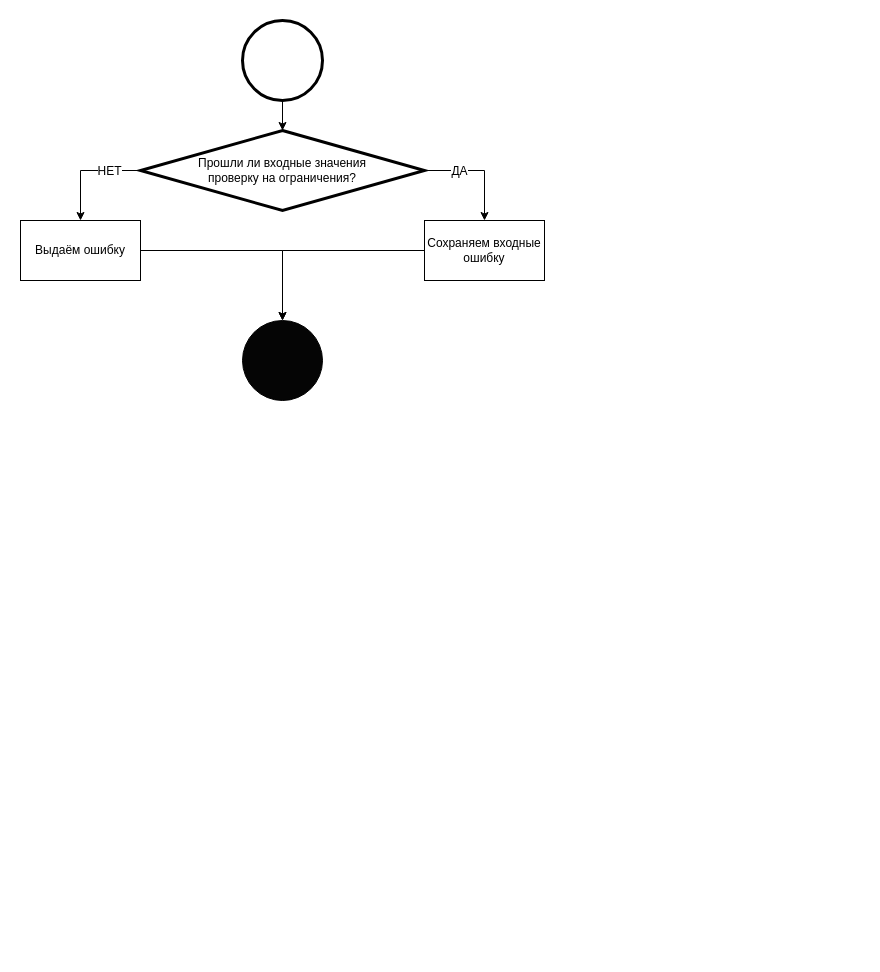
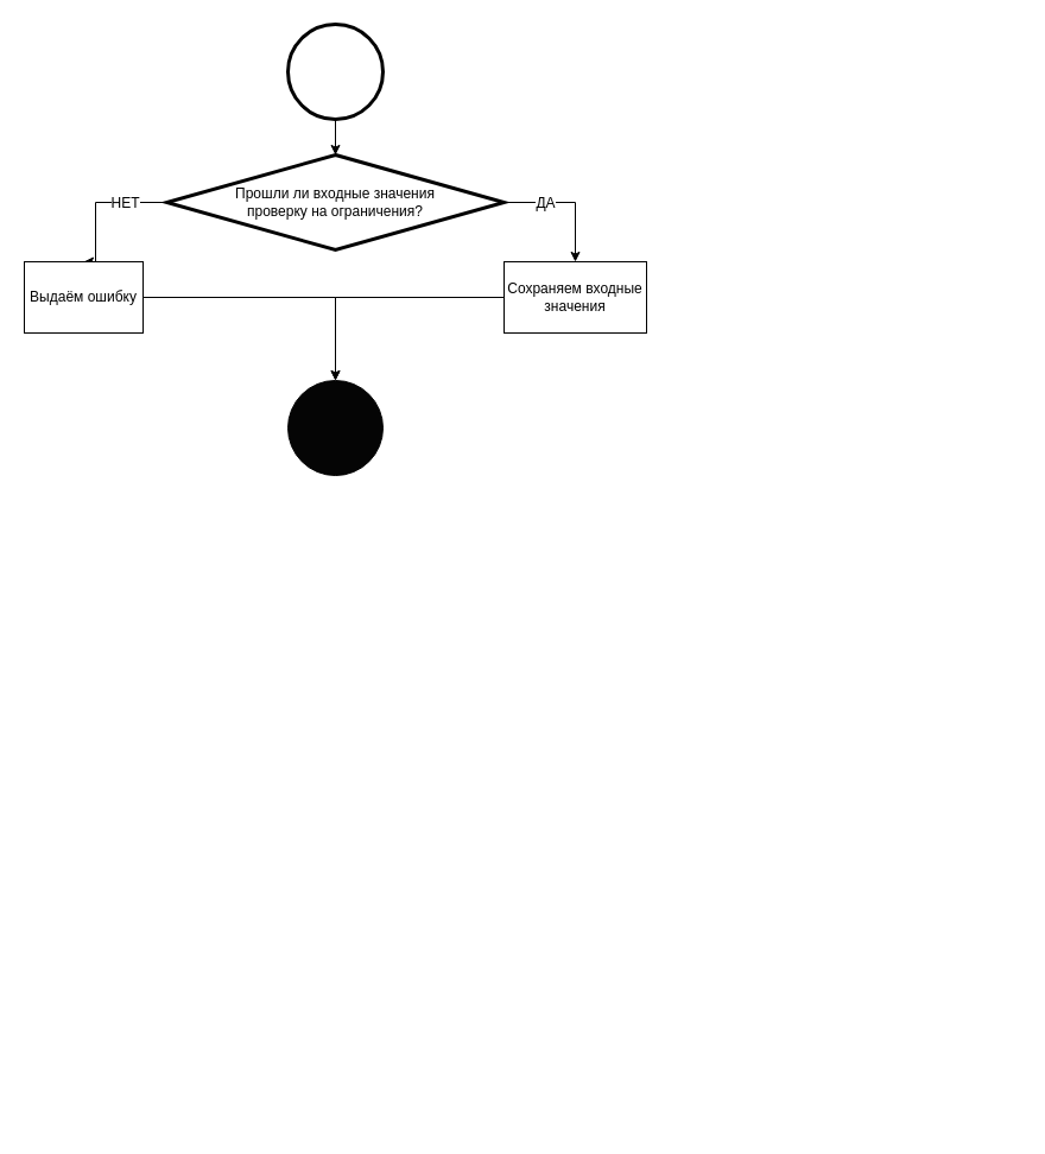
- <mxCell id="12" value="Выдаём ошибку" style="rounded=0;whiteSpace=wrap;html=1;" vertex="1" parent="1"><mxGeometry x="20" y="220" width="120" height="60" as="geometry" /></mxCell>
+ <mxCell id="12" value="Выдаём ошибку" style="rounded=0;whiteSpace=wrap;html=1;" vertex="1" parent="1"><mxGeometry x="20" y="220" width="100" height="60" as="geometry" /></mxCell>
- <mxCell id="14" value="Сохраняем входные ошибку" style="rounded=0;whiteSpace=wrap;html=1;" vertex="1" parent="1"><mxGeometry x="424" y="220" width="120" height="60" as="geometry" /></mxCell>
+ <mxCell id="14" value="Сохраняем входные значения" style="rounded=0;whiteSpace=wrap;html=1;" vertex="1" parent="1"><mxGeometry x="424" y="220" width="120" height="60" as="geometry" /></mxCell>
